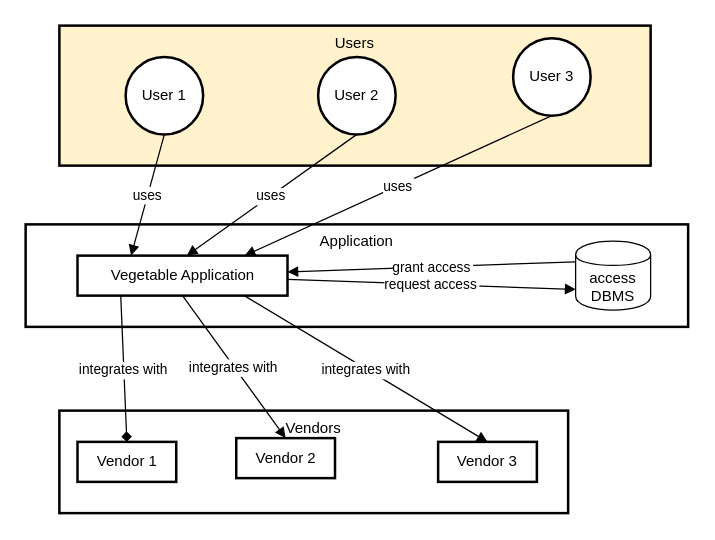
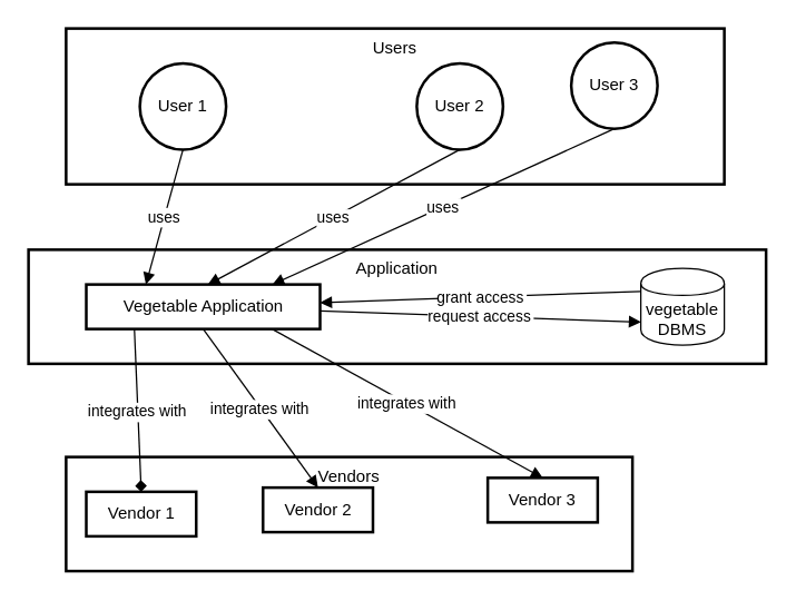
- <mxCell id="8" value="Users" style="whiteSpace=wrap;strokeWidth=2;verticalAlign=top;fillColor=#fff2cc;" parent="1" vertex="1"><mxGeometry x="47" y="20" width="473" height="112" as="geometry" /></mxCell>
+ <mxCell id="8" value="Users" style="whiteSpace=wrap;strokeWidth=2;verticalAlign=top;" parent="1" vertex="1"><mxGeometry x="47" y="20" width="473" height="112" as="geometry" /></mxCell>
- <mxCell id="10" value="User 2" style="ellipse;aspect=fixed;strokeWidth=2;whiteSpace=wrap;" parent="1" vertex="1"><mxGeometry x="254" y="45" width="62" height="62" as="geometry" /></mxCell>
+ <mxCell id="10" value="User 2" style="ellipse;aspect=fixed;strokeWidth=2;whiteSpace=wrap;" parent="1" vertex="1"><mxGeometry x="299" y="45" width="62" height="62" as="geometry" /></mxCell>
- <mxCell id="18" value="access DBMS" style="shape=cylinder;whiteSpace=wrap;html=1;boundedLbl=1;backgroundOutline=1;" vertex="1" parent="1"><mxGeometry x="460" y="192.5" width="60" height="55" as="geometry" /></mxCell>
+ <mxCell id="18" value="vegetable DBMS" style="shape=cylinder;whiteSpace=wrap;html=1;boundedLbl=1;backgroundOutline=1;" vertex="1" parent="1"><mxGeometry x="460" y="192.5" width="60" height="55" as="geometry" /></mxCell>
- <mxCell id="7" value="Vendor 3" style="whiteSpace=wrap;strokeWidth=2;" parent="1" vertex="1"><mxGeometry x="350" y="353" width="79" height="32" as="geometry" /></mxCell>
+ <mxCell id="7" value="Vendor 3" style="whiteSpace=wrap;strokeWidth=2;" parent="1" vertex="1"><mxGeometry x="350" y="343" width="79" height="32" as="geometry" /></mxCell>
